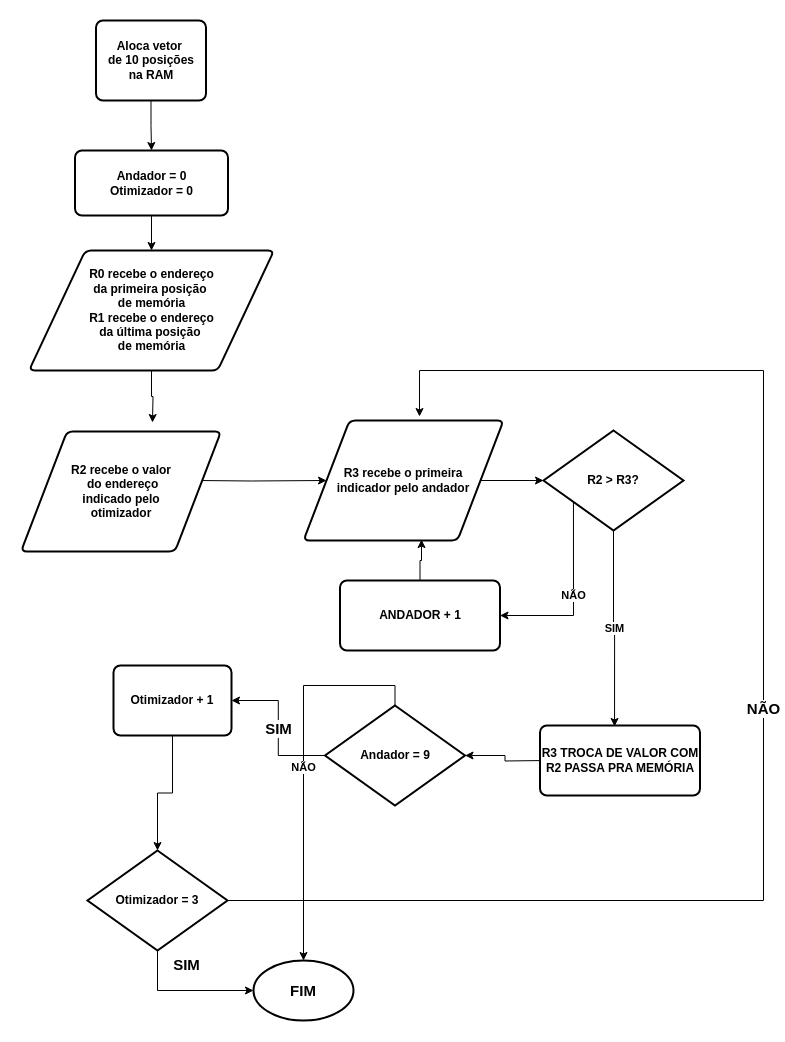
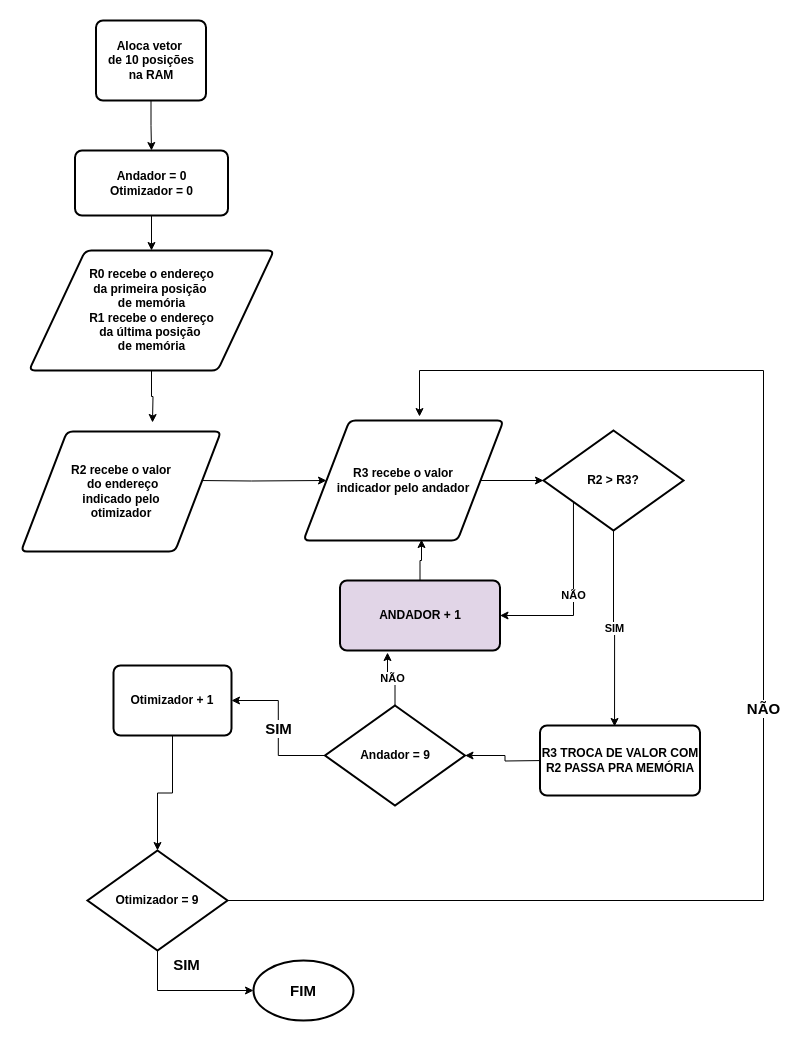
- <mxCell id="12" value="R3 recebe o primeira &lt;br&gt;indicador pelo andador&lt;br&gt;" style="verticalLabelPosition=middle;verticalAlign=middle;html=1;strokeWidth=2;shape=parallelogram;perimeter=parallelogramPerimeter;whiteSpace=wrap;rounded=1;arcSize=12;size=0.23;labelPosition=center;align=center;fontStyle=1" parent="1" vertex="1"><mxGeometry x="303" y="420" width="200" height="120" as="geometry" /></mxCell>
+ <mxCell id="12" value="R3 recebe o valor &lt;br&gt;indicador pelo andador&lt;br&gt;" style="verticalLabelPosition=middle;verticalAlign=middle;html=1;strokeWidth=2;shape=parallelogram;perimeter=parallelogramPerimeter;whiteSpace=wrap;rounded=1;arcSize=12;size=0.23;labelPosition=center;align=center;fontStyle=1" parent="1" vertex="1"><mxGeometry x="303" y="420" width="200" height="120" as="geometry" /></mxCell>
- <mxCell id="27" value="ANDADOR + 1" style="rounded=1;whiteSpace=wrap;html=1;absoluteArcSize=1;arcSize=14;strokeWidth=2;fontStyle=1" vertex="1" parent="1"><mxGeometry x="339.5" y="580" width="160" height="70" as="geometry" /></mxCell>
+ <mxCell id="27" value="ANDADOR + 1" style="rounded=1;whiteSpace=wrap;html=1;absoluteArcSize=1;arcSize=14;strokeWidth=2;fontStyle=1;fillColor=#e1d5e7;" vertex="1" parent="1"><mxGeometry x="339.5" y="580" width="160" height="70" as="geometry" /></mxCell>
- <mxCell id="14" value="NÃO" style="edgeStyle=orthogonalEdgeStyle;rounded=0;orthogonalLoop=1;jettySize=auto;html=1;exitX=0.5;exitY=0;exitDx=0;exitDy=0;exitPerimeter=0;fontStyle=1;" edge="1" parent="1" source="15" target="21"><mxGeometry relative="1" as="geometry" /></mxCell>
+ <mxCell id="14" value="NÃO" style="edgeStyle=orthogonalEdgeStyle;rounded=0;orthogonalLoop=1;jettySize=auto;html=1;exitX=0.5;exitY=0;exitDx=0;exitDy=0;exitPerimeter=0;entryX=0.297;entryY=1.029;entryDx=0;entryDy=0;entryPerimeter=0;fontStyle=1" edge="1" parent="1" source="15" target="27"><mxGeometry relative="1" as="geometry" /></mxCell>
- <mxCell id="20" value="&lt;b&gt;Otimizador = 3&lt;br&gt;&lt;/b&gt;" style="strokeWidth=2;html=1;shape=mxgraph.flowchart.decision;whiteSpace=wrap;" parent="1" vertex="1"><mxGeometry x="87" y="850" width="140" height="100" as="geometry" /></mxCell>
+ <mxCell id="20" value="&lt;b&gt;Otimizador = 9&lt;br&gt;&lt;/b&gt;" style="strokeWidth=2;html=1;shape=mxgraph.flowchart.decision;whiteSpace=wrap;" parent="1" vertex="1"><mxGeometry x="87" y="850" width="140" height="100" as="geometry" /></mxCell>
